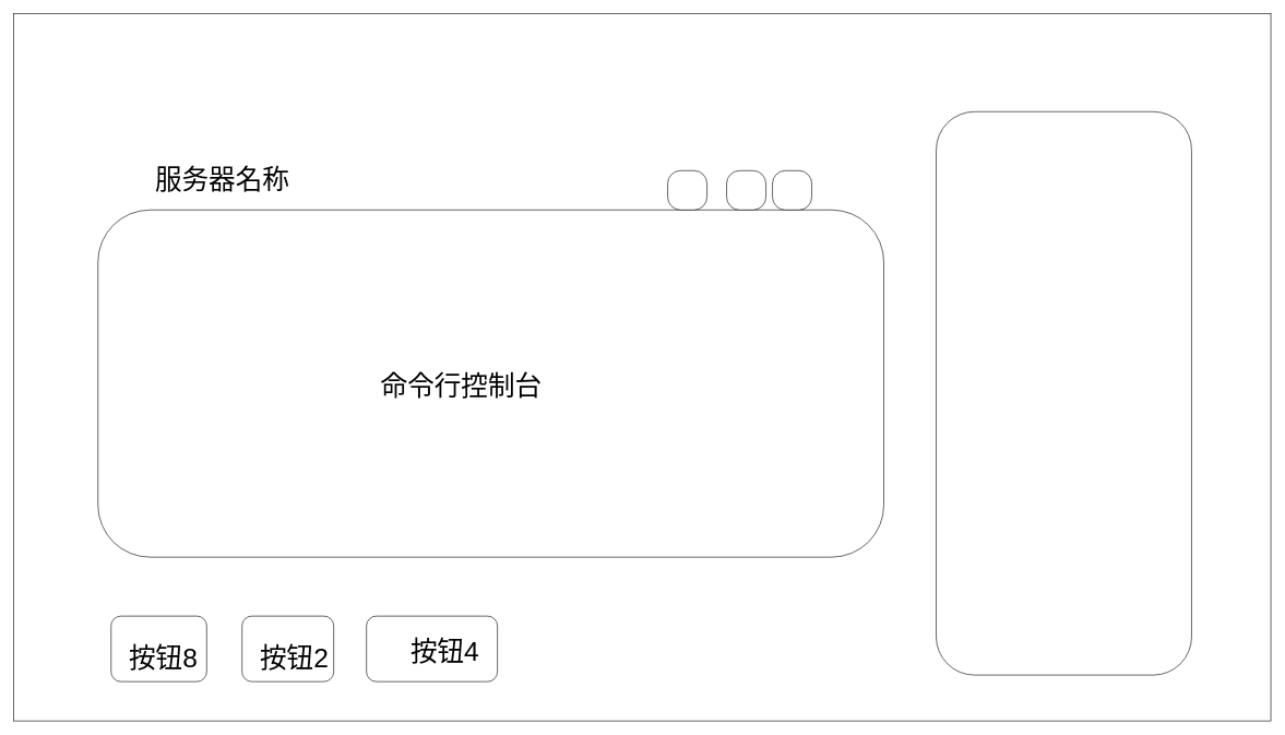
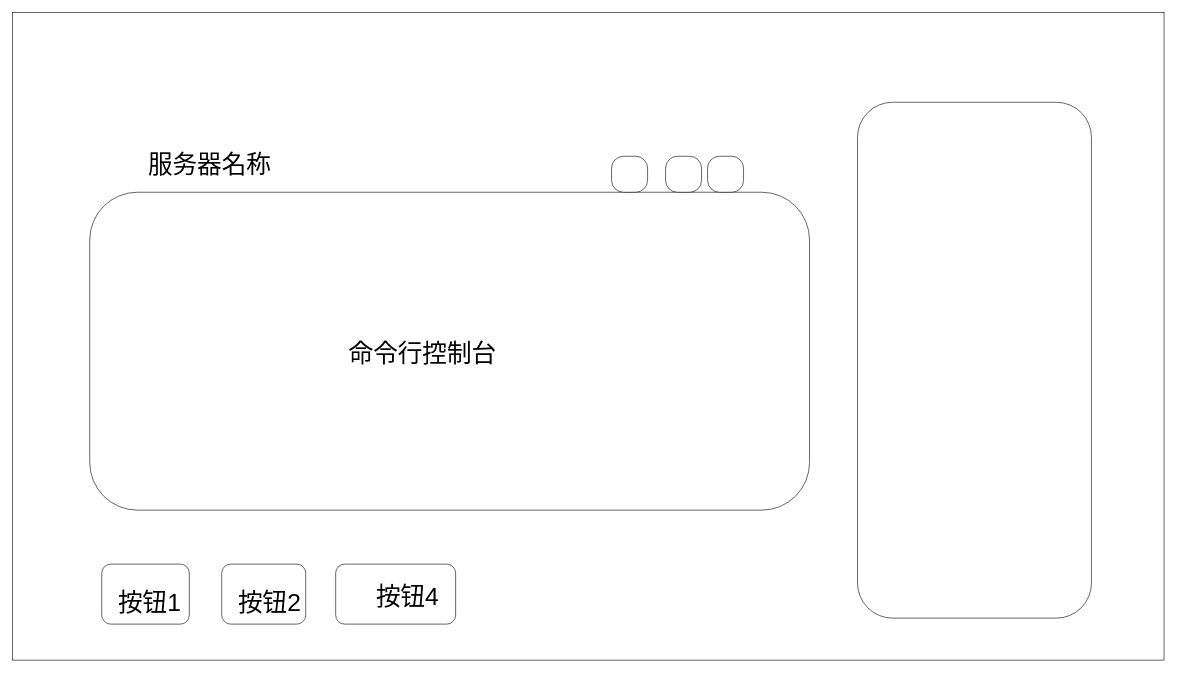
- <mxCell id="8" value="&lt;font style=&quot;font-size: 41px;&quot;&gt;服务器名称&lt;/font&gt;" style="text;html=1;align=center;verticalAlign=middle;whiteSpace=wrap;rounded=0;" vertex="1" parent="1"><mxGeometry x="219" y="260" width="240" height="30" as="geometry" /></mxCell>
+ <mxCell id="8" value="&lt;font style=&quot;font-size: 41px;&quot;&gt;服务器名称&lt;/font&gt;" style="text;html=1;align=center;verticalAlign=middle;whiteSpace=wrap;rounded=0;" vertex="1" parent="1"><mxGeometry x="229" y="260" width="240" height="30" as="geometry" /></mxCell>
- <mxCell id="13" value="&lt;font style=&quot;font-size: 41px;&quot;&gt;按钮8&lt;/font&gt;" style="text;html=1;align=center;verticalAlign=middle;whiteSpace=wrap;rounded=0;" vertex="1" parent="1"><mxGeometry x="129" y="989" width="240" height="30" as="geometry" /></mxCell>
+ <mxCell id="13" value="&lt;font style=&quot;font-size: 41px;&quot;&gt;按钮1&lt;/font&gt;" style="text;html=1;align=center;verticalAlign=middle;whiteSpace=wrap;rounded=0;" vertex="1" parent="1"><mxGeometry x="129" y="989" width="240" height="30" as="geometry" /></mxCell>
